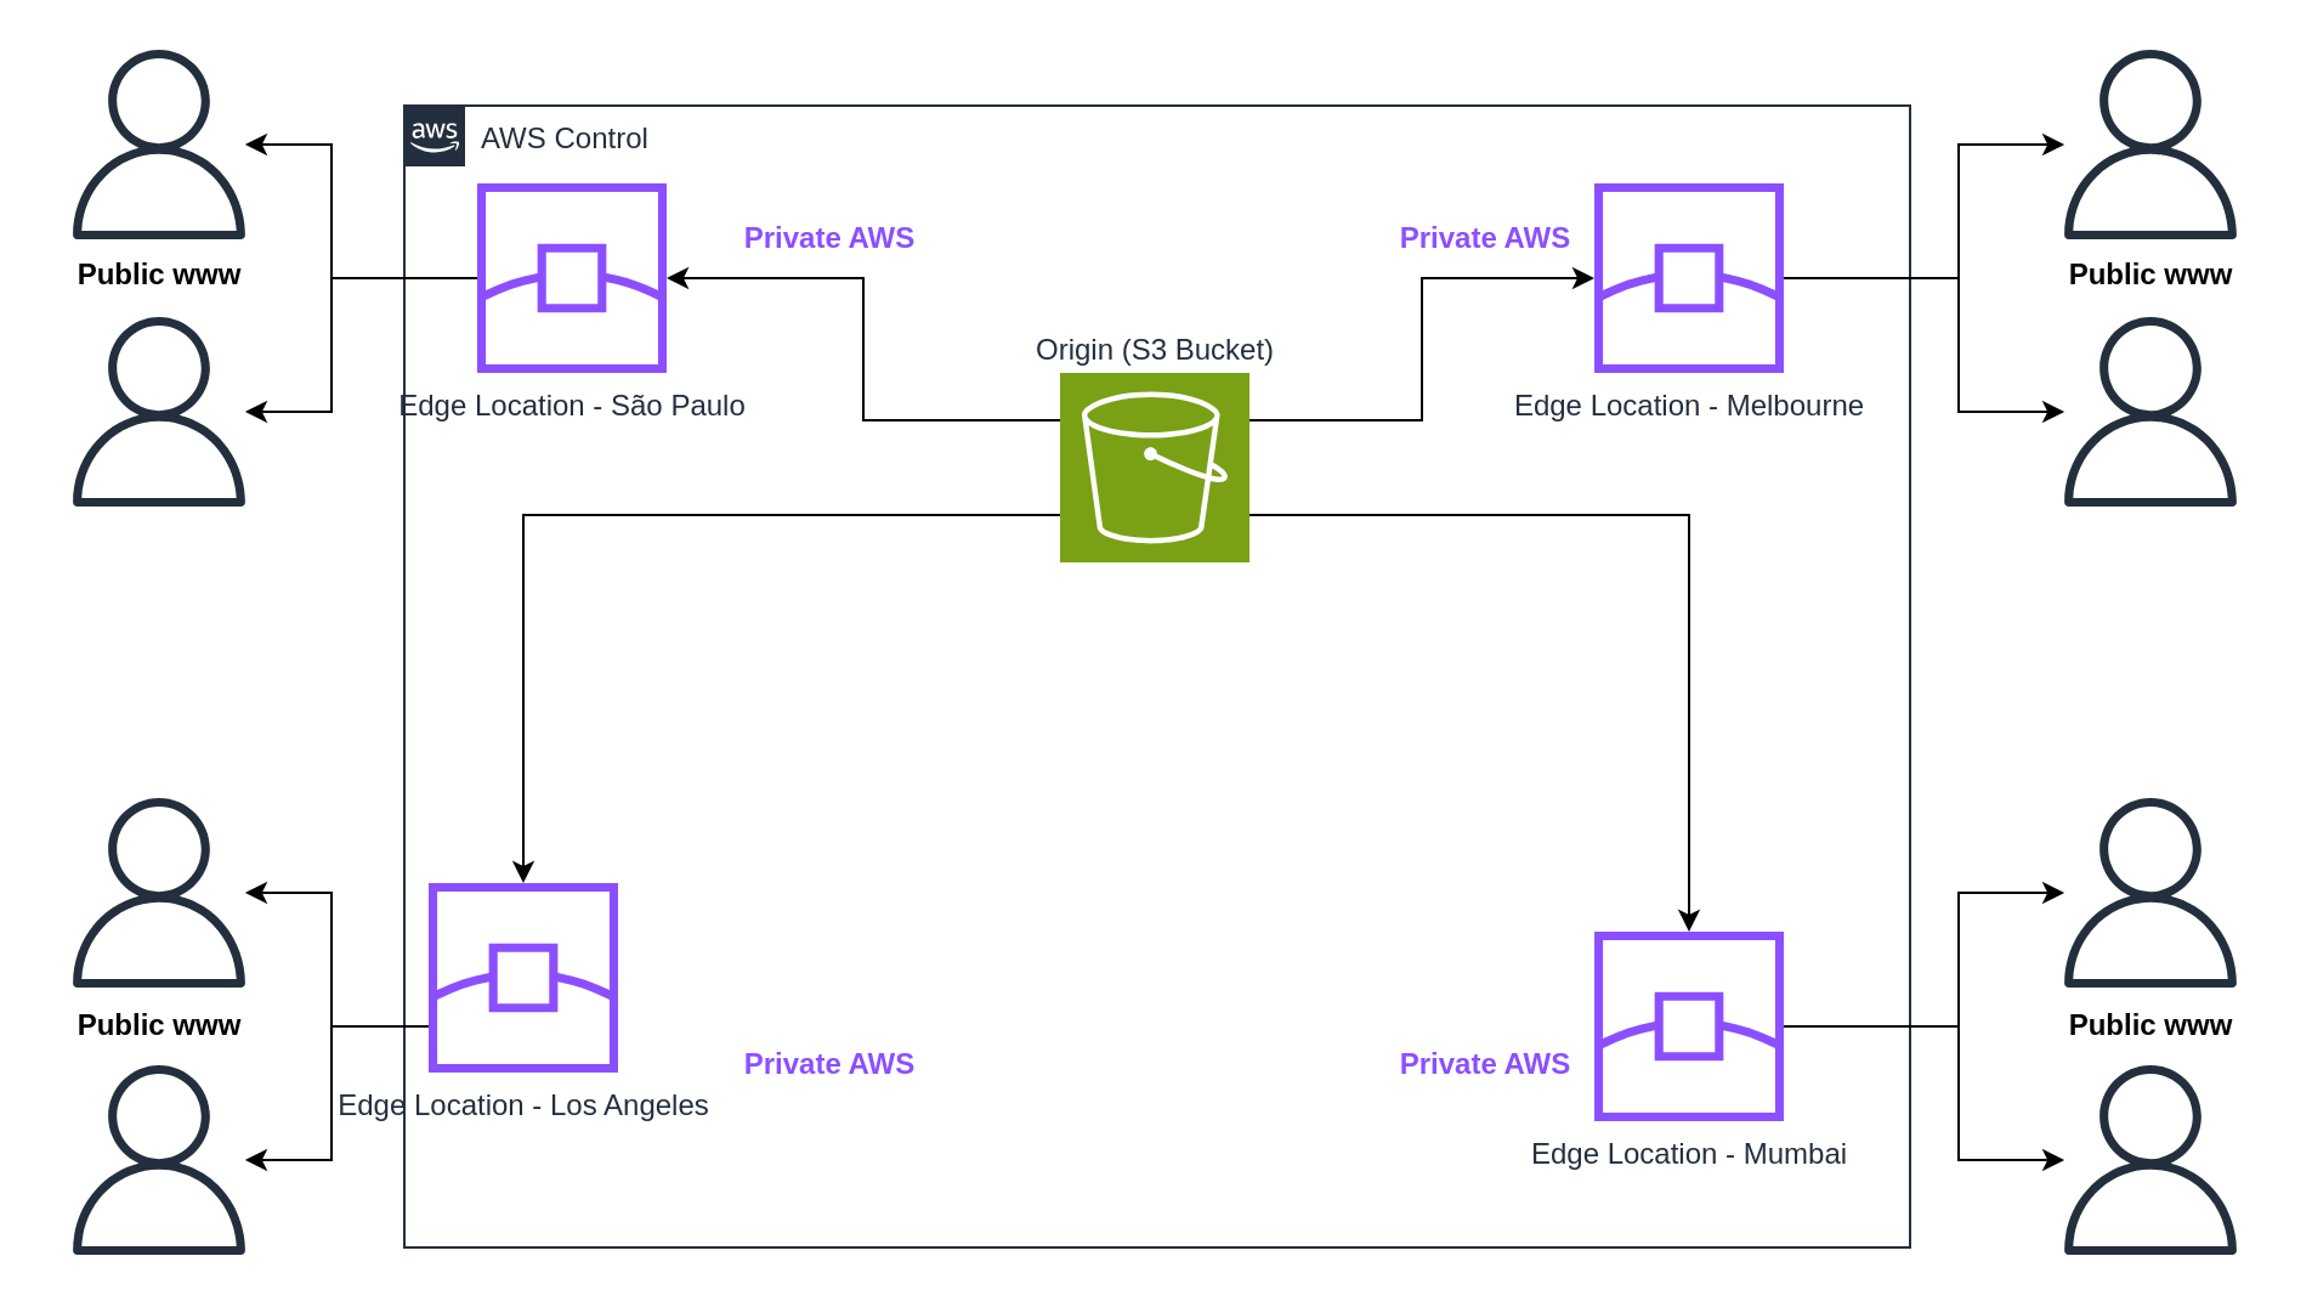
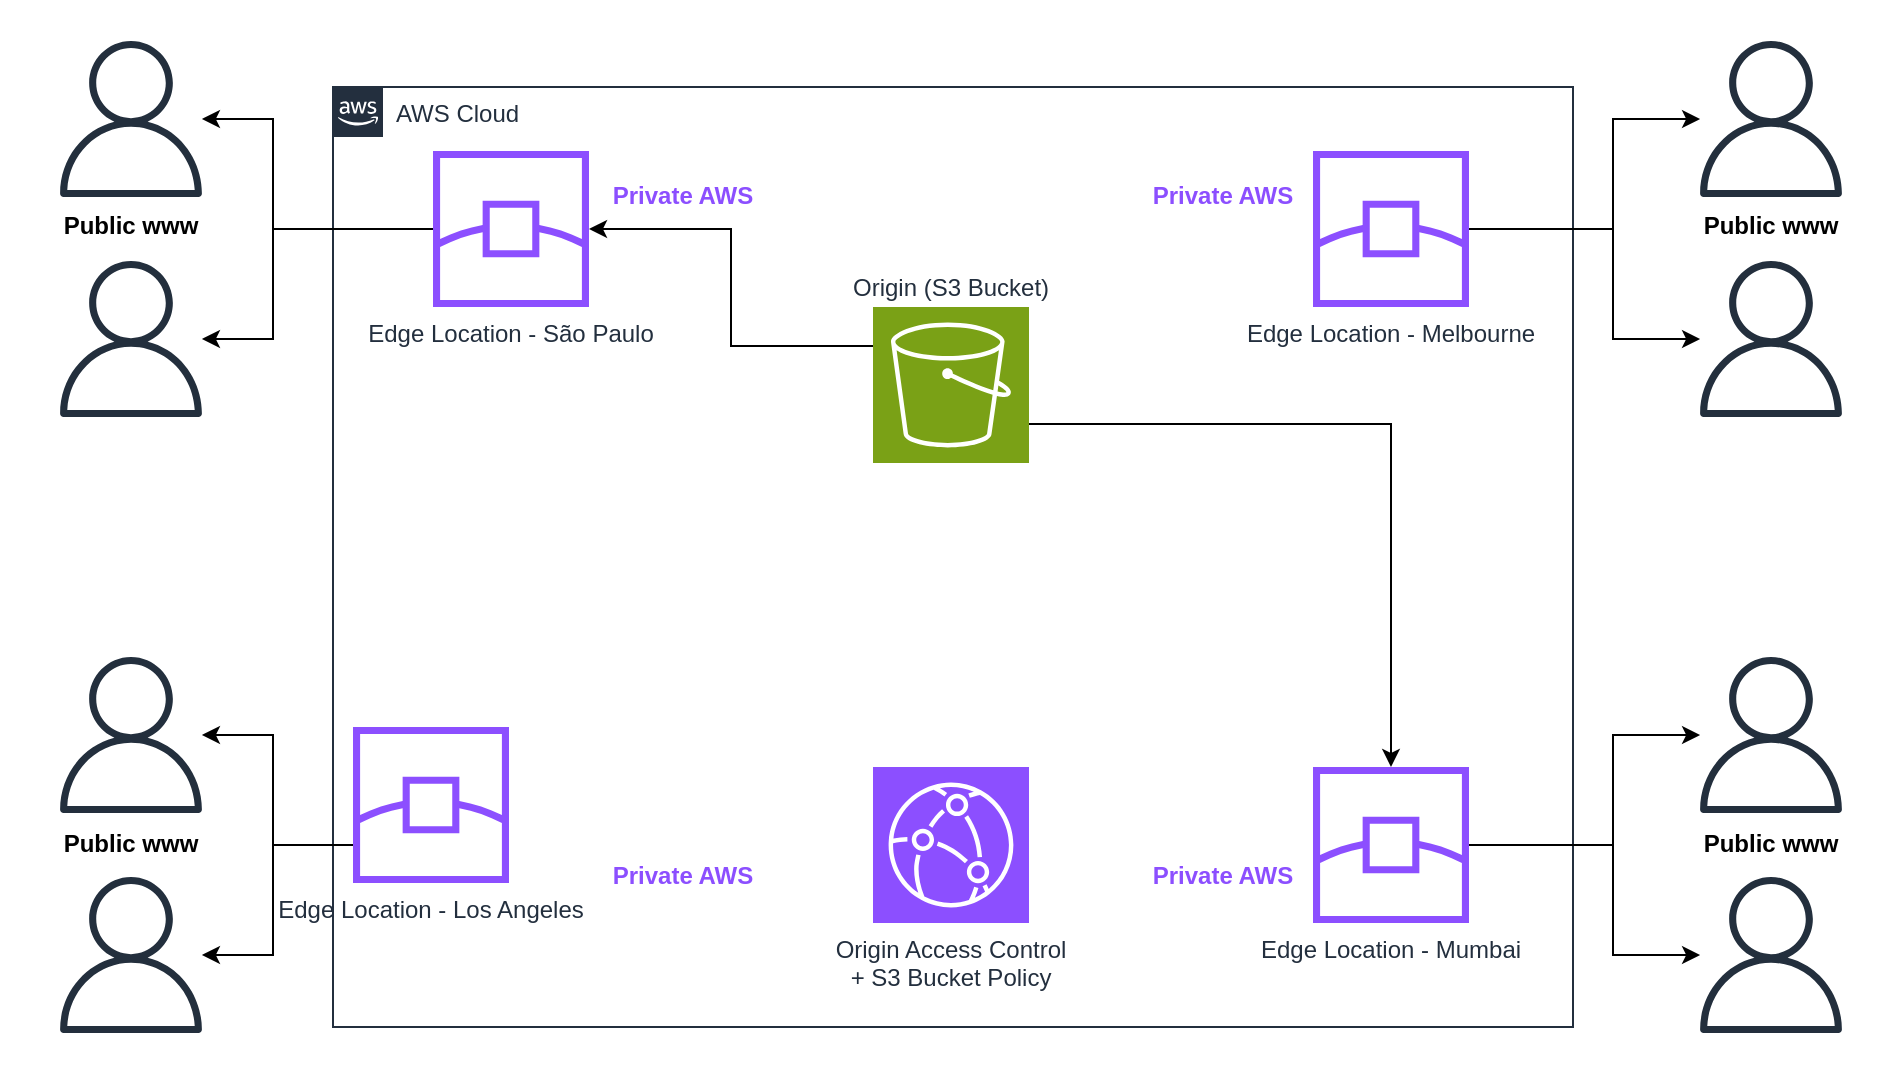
- <mxCell id="2" value="AWS Control" style="points=[[0,0],[0.25,0],[0.5,0],[0.75,0],[1,0],[1,0.25],[1,0.5],[1,0.75],[1,1],[0.75,1],[0.5,1],[0.25,1],[0,1],[0,0.75],[0,0.5],[0,0.25]];outlineConnect=0;gradientColor=none;html=1;whiteSpace=wrap;fontSize=12;fontStyle=0;container=1;pointerEvents=0;collapsible=0;recursiveResize=0;shape=mxgraph.aws4.group;grIcon=mxgraph.aws4.group_aws_cloud_alt;strokeColor=#232F3E;fillColor=none;verticalAlign=top;align=left;spacingLeft=30;fontColor=#232F3E;dashed=0;" vertex="1" parent="1"><mxGeometry x="166" y="43" width="620" height="470" as="geometry" /></mxCell>
+ <mxCell id="2" value="AWS Cloud" style="points=[[0,0],[0.25,0],[0.5,0],[0.75,0],[1,0],[1,0.25],[1,0.5],[1,0.75],[1,1],[0.75,1],[0.5,1],[0.25,1],[0,1],[0,0.75],[0,0.5],[0,0.25]];outlineConnect=0;gradientColor=none;html=1;whiteSpace=wrap;fontSize=12;fontStyle=0;container=1;pointerEvents=0;collapsible=0;recursiveResize=0;shape=mxgraph.aws4.group;grIcon=mxgraph.aws4.group_aws_cloud_alt;strokeColor=#232F3E;fillColor=none;verticalAlign=top;align=left;spacingLeft=30;fontColor=#232F3E;dashed=0;" vertex="1" parent="1"><mxGeometry x="166" y="43" width="620" height="470" as="geometry" /></mxCell>
- <mxCell id="14" value="Edge Location - São Paulo" style="sketch=0;outlineConnect=0;fontColor=#232F3E;gradientColor=none;fillColor=#8C4FFF;strokeColor=none;dashed=0;verticalLabelPosition=bottom;verticalAlign=top;align=center;html=1;fontSize=12;fontStyle=0;aspect=fixed;pointerEvents=1;shape=mxgraph.aws4.edge_location;" vertex="1" parent="1"><mxGeometry x="196" y="75" width="78" height="78" as="geometry" /></mxCell>
+ <mxCell id="14" value="Edge Location - São Paulo" style="sketch=0;outlineConnect=0;fontColor=#232F3E;gradientColor=none;fillColor=#8C4FFF;strokeColor=none;dashed=0;verticalLabelPosition=bottom;verticalAlign=top;align=center;html=1;fontSize=12;fontStyle=0;aspect=fixed;pointerEvents=1;shape=mxgraph.aws4.edge_location;" vertex="1" parent="1"><mxGeometry x="216" y="75" width="78" height="78" as="geometry" /></mxCell>
- <mxCell id="23" style="edgeStyle=orthogonalEdgeStyle;rounded=0;orthogonalLoop=1;jettySize=auto;html=1;exitX=1;exitY=0.25;exitDx=0;exitDy=0;exitPerimeter=0;" edge="1" parent="1" source="7" target="20"><mxGeometry relative="1" as="geometry" /></mxCell>
- <mxCell id="22" style="edgeStyle=orthogonalEdgeStyle;rounded=0;orthogonalLoop=1;jettySize=auto;html=1;exitX=0;exitY=0.75;exitDx=0;exitDy=0;exitPerimeter=0;" edge="1" parent="1" source="7" target="11"><mxGeometry relative="1" as="geometry" /></mxCell>
+ <mxCell id="8" value="Origin Access Control&lt;div&gt;+ S3 Bucket Policy&lt;/div&gt;" style="sketch=0;points=[[0,0,0],[0.25,0,0],[0.5,0,0],[0.75,0,0],[1,0,0],[0,1,0],[0.25,1,0],[0.5,1,0],[0.75,1,0],[1,1,0],[0,0.25,0],[0,0.5,0],[0,0.75,0],[1,0.25,0],[1,0.5,0],[1,0.75,0]];outlineConnect=0;fontColor=#232F3E;fillColor=#8C4FFF;strokeColor=#ffffff;dashed=0;verticalLabelPosition=bottom;verticalAlign=top;align=center;html=1;fontSize=12;fontStyle=0;aspect=fixed;shape=mxgraph.aws4.resourceIcon;resIcon=mxgraph.aws4.cloudfront;" vertex="1" parent="1"><mxGeometry x="436" y="383" width="78" height="78" as="geometry" /></mxCell>
